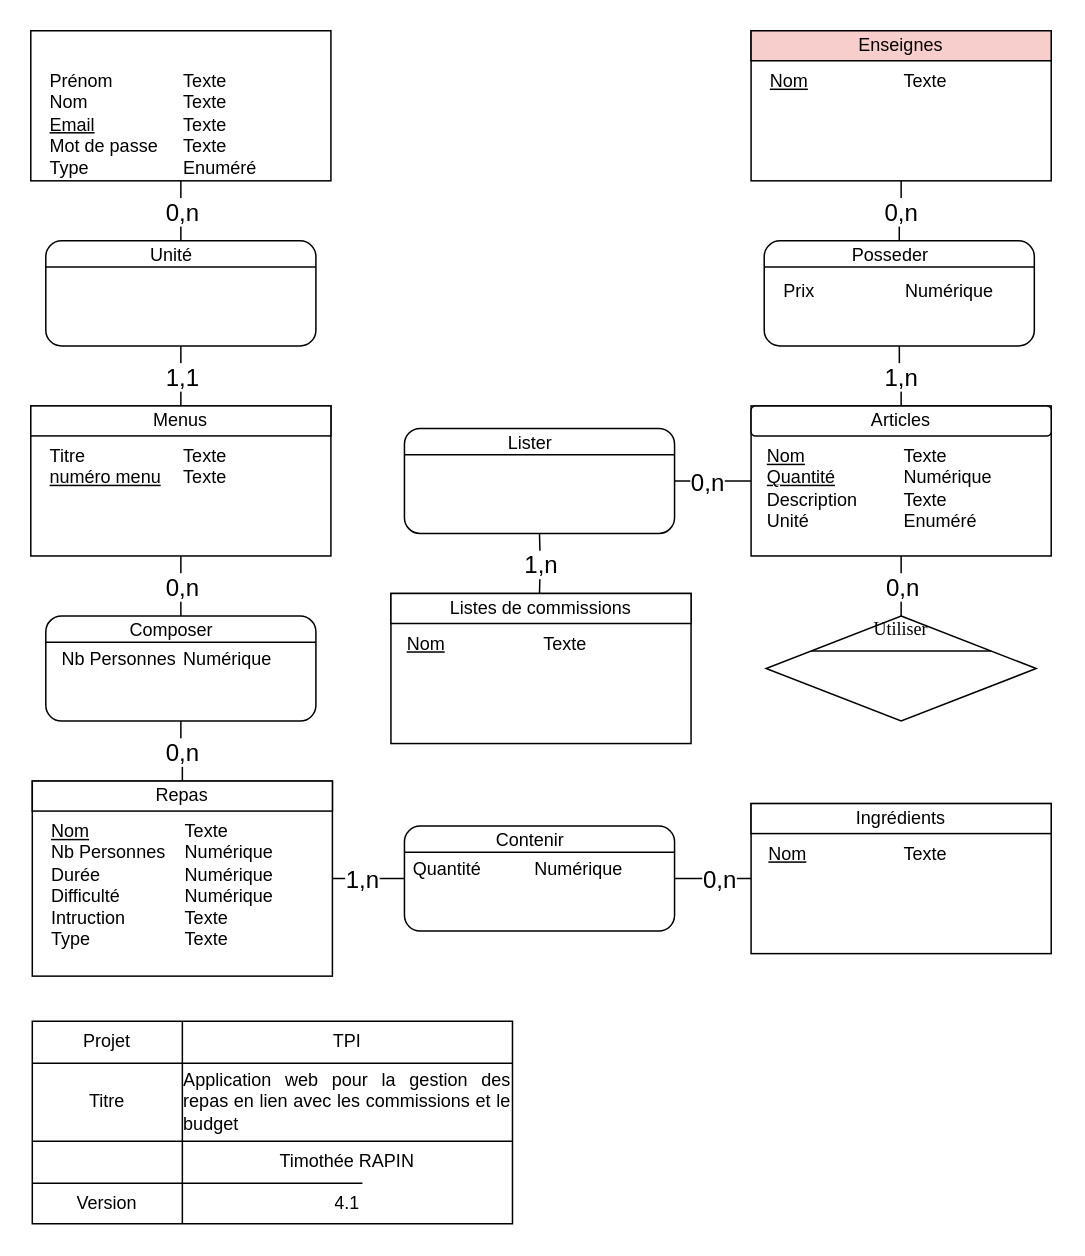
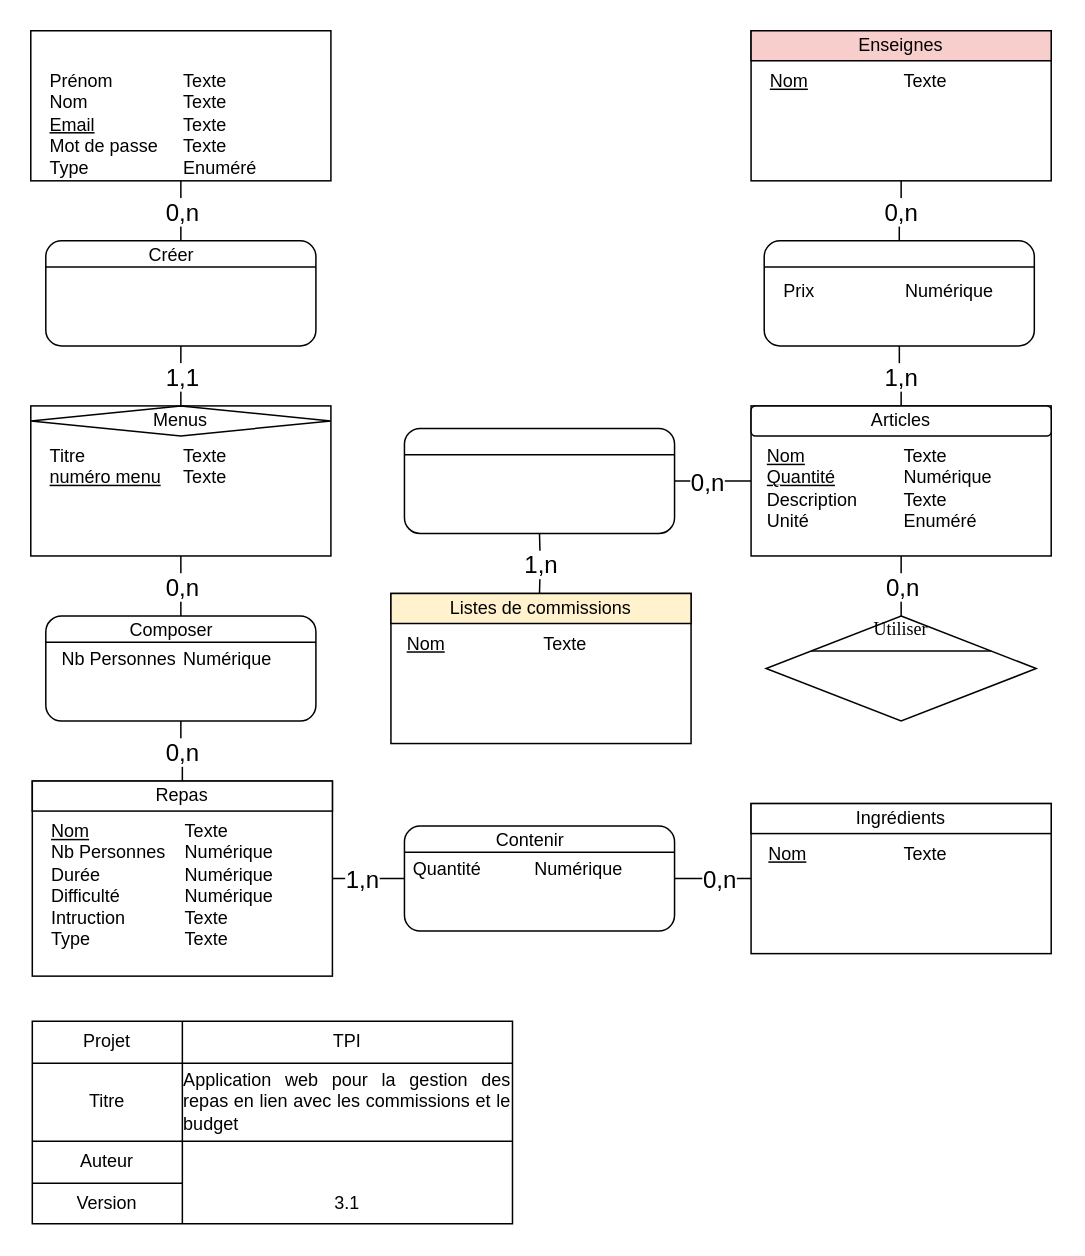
- <mxCell id="28" value="Unité" style="text;html=1;strokeColor=none;fillColor=none;align=center;verticalAlign=middle;whiteSpace=wrap;rounded=0;" parent="1" vertex="1"><mxGeometry x="54" y="160" width="120" height="20" as="geometry" /></mxCell>
+ <mxCell id="28" value="Créer" style="text;html=1;strokeColor=none;fillColor=none;align=center;verticalAlign=middle;whiteSpace=wrap;rounded=0;" parent="1" vertex="1"><mxGeometry x="54" y="160" width="120" height="20" as="geometry" /></mxCell>
- <mxCell id="65" value="Posseder" style="text;html=1;strokeColor=none;fillColor=none;align=center;verticalAlign=middle;whiteSpace=wrap;rounded=0;" parent="1" vertex="1"><mxGeometry x="532.75" y="160" width="120" height="20" as="geometry" /></mxCell>
- <mxCell id="19" value="Menus" style="rounded=0;whiteSpace=wrap;html=1;" parent="1" vertex="1"><mxGeometry x="20" y="270" width="200" height="20" as="geometry" /></mxCell>
+ <mxCell id="19" value="Menus" style="rhombus;whiteSpace=wrap;html=1;" parent="1" vertex="1"><mxGeometry x="20" y="270" width="200" height="20" as="geometry" /></mxCell>
- <mxCell id="82" value="Lister" style="text;html=1;strokeColor=none;fillColor=none;align=center;verticalAlign=middle;whiteSpace=wrap;rounded=0;" parent="1" vertex="1"><mxGeometry x="293" y="285" width="120" height="20" as="geometry" /></mxCell>
- <mxCell id="73" value="Listes de commissions" style="rounded=0;whiteSpace=wrap;html=1;" parent="1" vertex="1"><mxGeometry x="260" y="395" width="200" height="20" as="geometry" /></mxCell>
+ <mxCell id="73" value="Listes de commissions" style="rounded=0;whiteSpace=wrap;html=1;fillColor=#fff2cc;" parent="1" vertex="1"><mxGeometry x="260" y="395" width="200" height="20" as="geometry" /></mxCell>
+ <mxCell id="10" value="Auteur" style="shape=partialRectangle;html=1;whiteSpace=wrap;connectable=0;overflow=hidden;fillColor=none;top=0;left=0;bottom=0;right=0;" parent="9" vertex="1"><mxGeometry width="100" height="28" as="geometry"><mxRectangle width="100" height="28" as="alternateBounds" /></mxGeometry></mxCell>
- <mxCell id="11" value="Timothée RAPIN" style="shape=partialRectangle;html=1;whiteSpace=wrap;connectable=0;overflow=hidden;fillColor=none;top=0;left=0;bottom=0;right=0;" parent="9" vertex="1"><mxGeometry x="100" width="220" height="28" as="geometry"><mxRectangle width="220" height="28" as="alternateBounds" /></mxGeometry></mxCell>
- <mxCell id="14" value="4.1" style="shape=partialRectangle;html=1;whiteSpace=wrap;connectable=0;overflow=hidden;fillColor=none;top=0;left=0;bottom=0;right=0;" parent="12" vertex="1"><mxGeometry x="100" width="220" height="27" as="geometry"><mxRectangle width="220" height="27" as="alternateBounds" /></mxGeometry></mxCell>
+ <mxCell id="14" value="3.1" style="shape=partialRectangle;html=1;whiteSpace=wrap;connectable=0;overflow=hidden;fillColor=none;top=0;left=0;bottom=0;right=0;" parent="12" vertex="1"><mxGeometry x="100" width="220" height="27" as="geometry"><mxRectangle width="220" height="27" as="alternateBounds" /></mxGeometry></mxCell>
